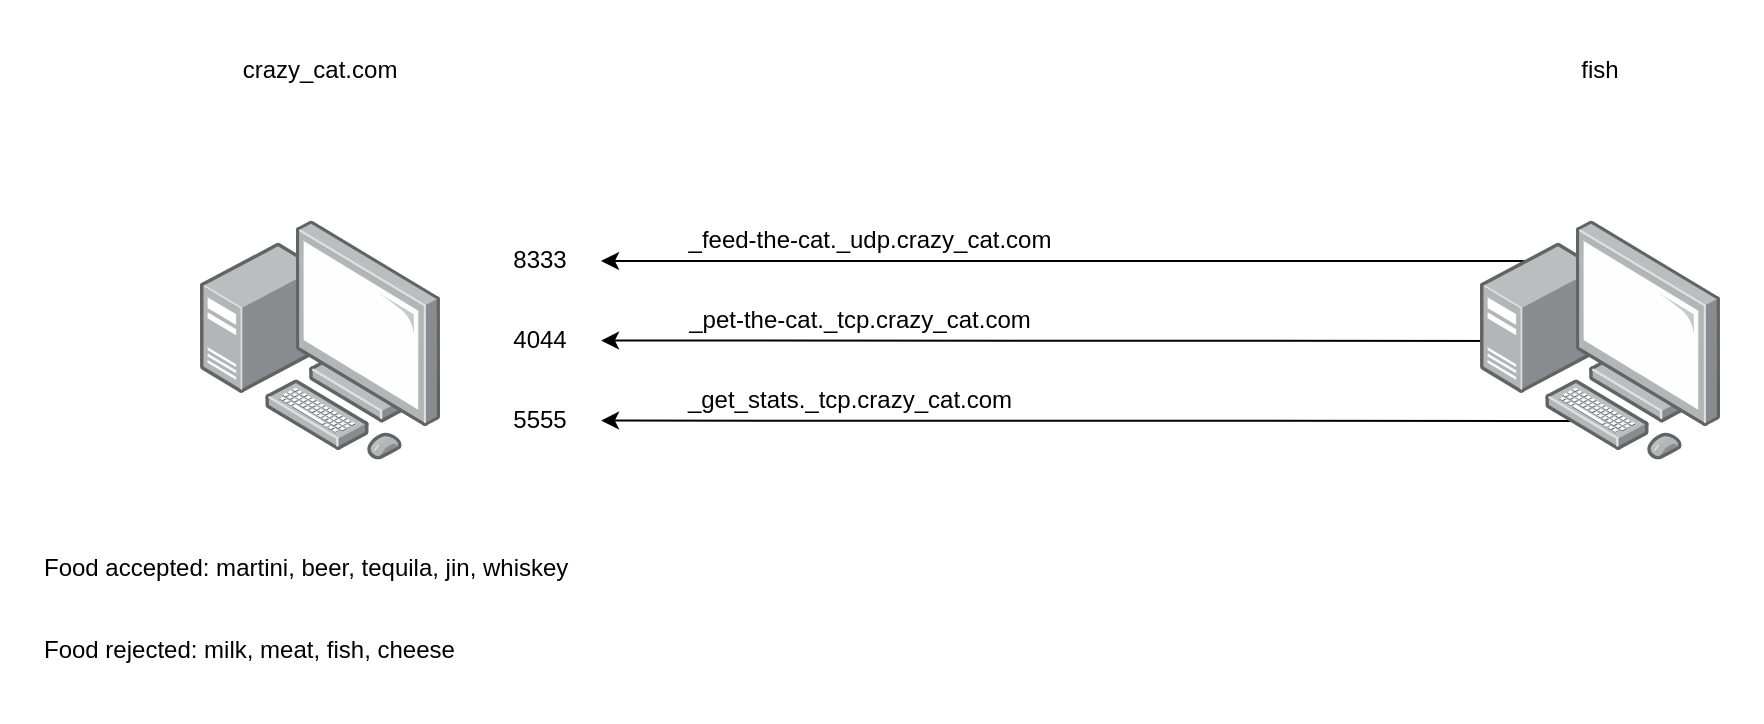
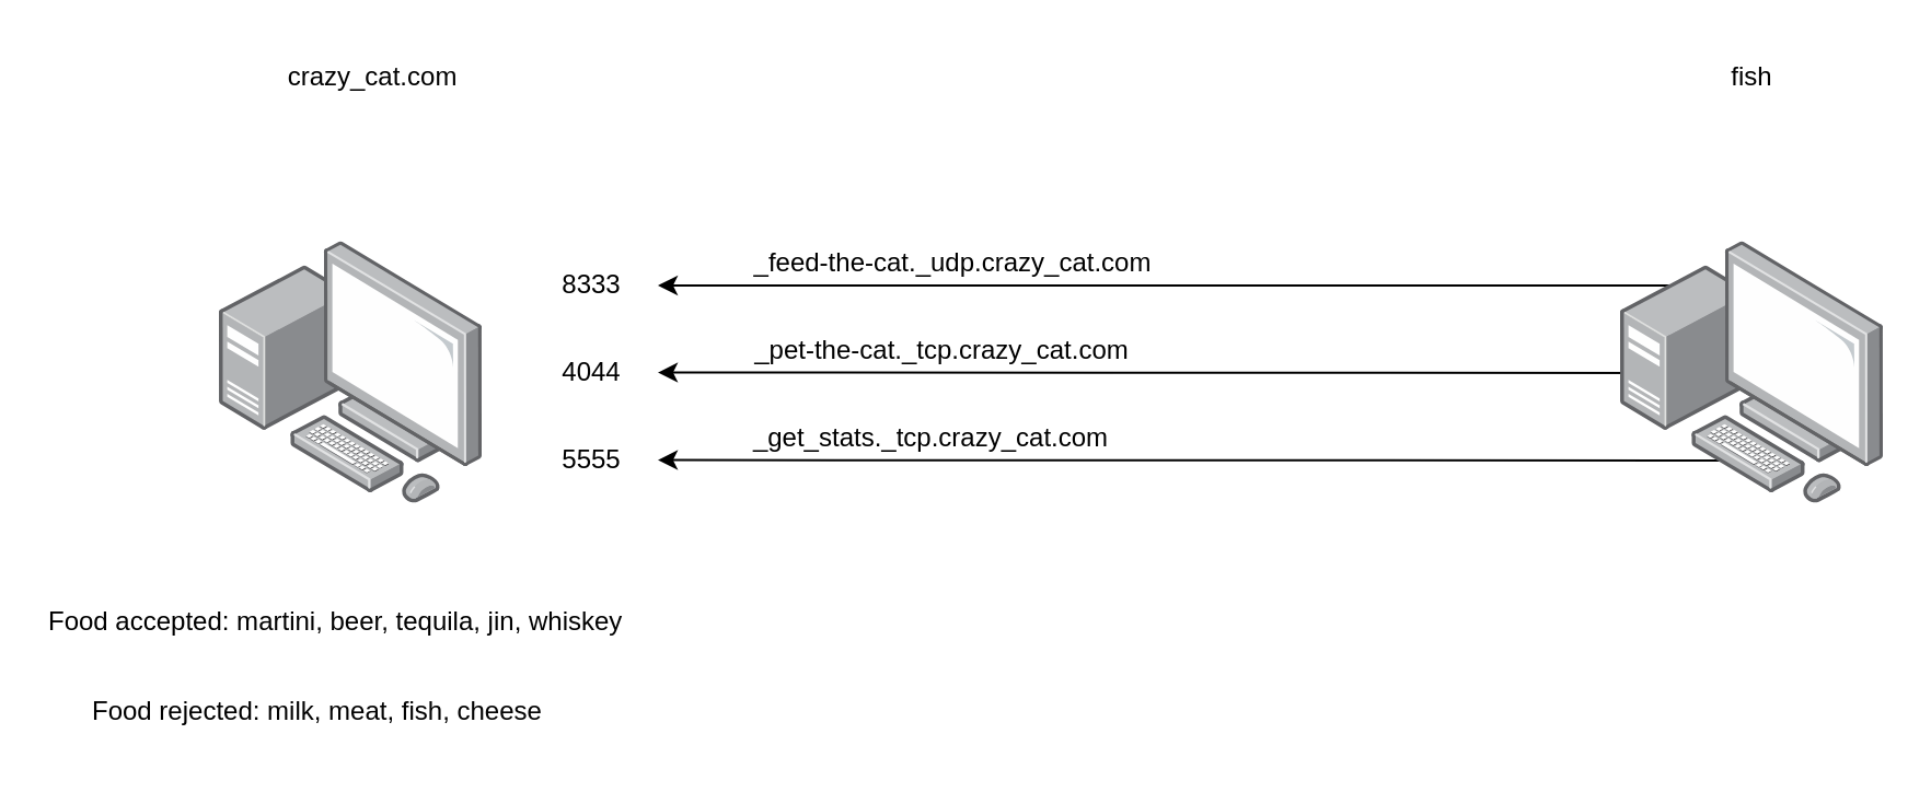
- <mxCell id="4" value="crazy_cat.com" style="text;html=1;align=center;verticalAlign=middle;whiteSpace=wrap;rounded=0;" vertex="1" parent="1"><mxGeometry x="130" y="20" width="60" height="30" as="geometry" /></mxCell>
+ <mxCell id="4" value="crazy_cat.com" style="text;html=1;align=center;verticalAlign=middle;whiteSpace=wrap;rounded=0;" vertex="1" parent="1"><mxGeometry x="140" y="20" width="60" height="30" as="geometry" /></mxCell>
- <mxCell id="17" value="Food rejected: &lt;font color=&quot;#020202&quot;&gt;milk, meat, fish, cheese&lt;/font&gt;" style="text;html=1;align=left;verticalAlign=middle;whiteSpace=wrap;rounded=0;" vertex="1" parent="1"><mxGeometry x="20" y="310" width="280" height="30" as="geometry" /></mxCell>
+ <mxCell id="17" value="Food rejected: &lt;font color=&quot;#020202&quot;&gt;milk, meat, fish, cheese&lt;/font&gt;" style="text;html=1;align=left;verticalAlign=middle;whiteSpace=wrap;rounded=0;" vertex="1" parent="1"><mxGeometry x="40" y="310" width="280" height="30" as="geometry" /></mxCell>
